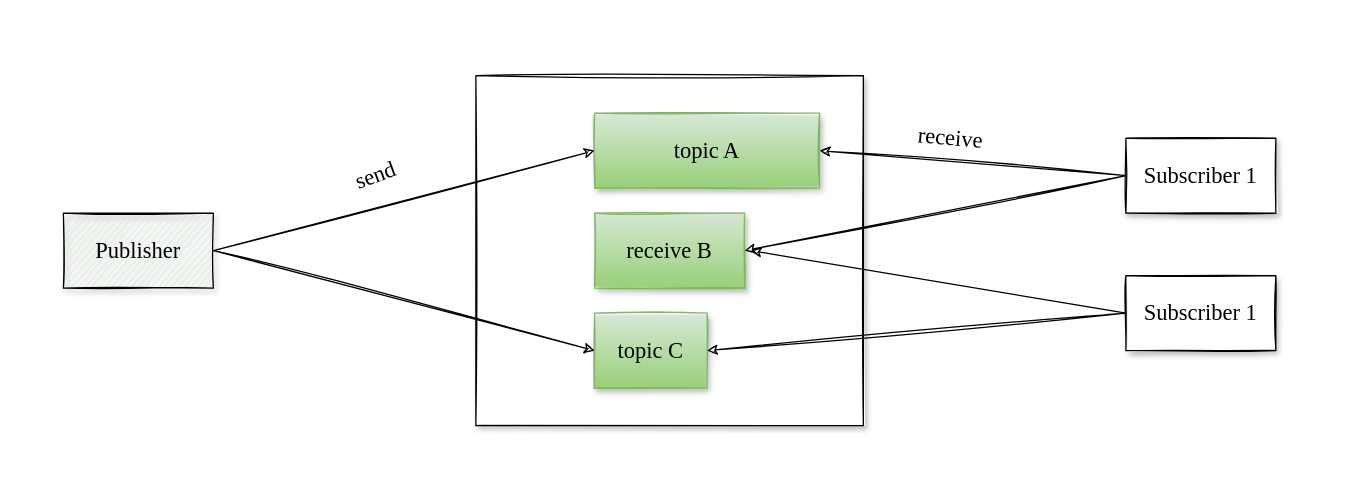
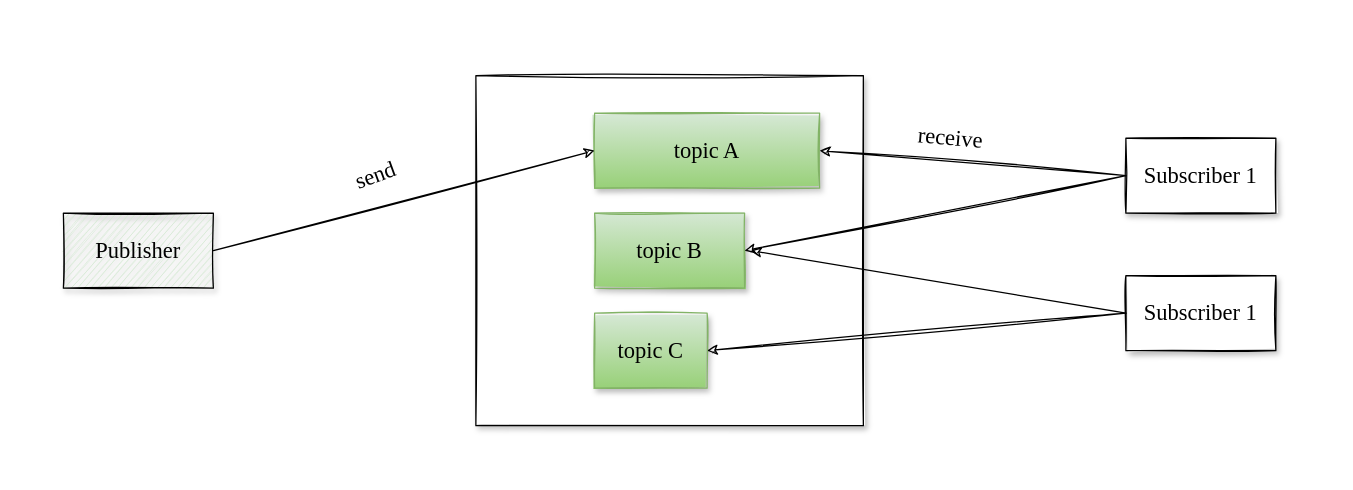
- <mxCell id="6" value="&lt;font face=&quot;Comic Sans MS&quot; style=&quot;font-size: 18px&quot;&gt;receive B&lt;/font&gt;" style="rounded=0;whiteSpace=wrap;html=1;sketch=1;shadow=1;gradientColor=#97d077;fillColor=#d5e8d4;strokeColor=#82b366;" parent="1" vertex="1"><mxGeometry x="475" y="170" width="120" height="60" as="geometry" /></mxCell>
+ <mxCell id="6" value="&lt;font face=&quot;Comic Sans MS&quot; style=&quot;font-size: 18px&quot;&gt;topic B&lt;/font&gt;" style="rounded=0;whiteSpace=wrap;html=1;sketch=1;shadow=1;gradientColor=#97d077;fillColor=#d5e8d4;strokeColor=#82b366;" parent="1" vertex="1"><mxGeometry x="475" y="170" width="120" height="60" as="geometry" /></mxCell>
- <mxCell id="9" value="" style="endArrow=classic;html=1;entryX=0;entryY=0.5;entryDx=0;entryDy=0;exitX=1;exitY=0.5;exitDx=0;exitDy=0;sketch=1;" parent="1" source="3" target="7" edge="1"><mxGeometry width="50" height="50" relative="1" as="geometry"><mxPoint x="190" y="220" as="sourcePoint" /><mxPoint x="495" y="220" as="targetPoint" /></mxGeometry></mxCell>
